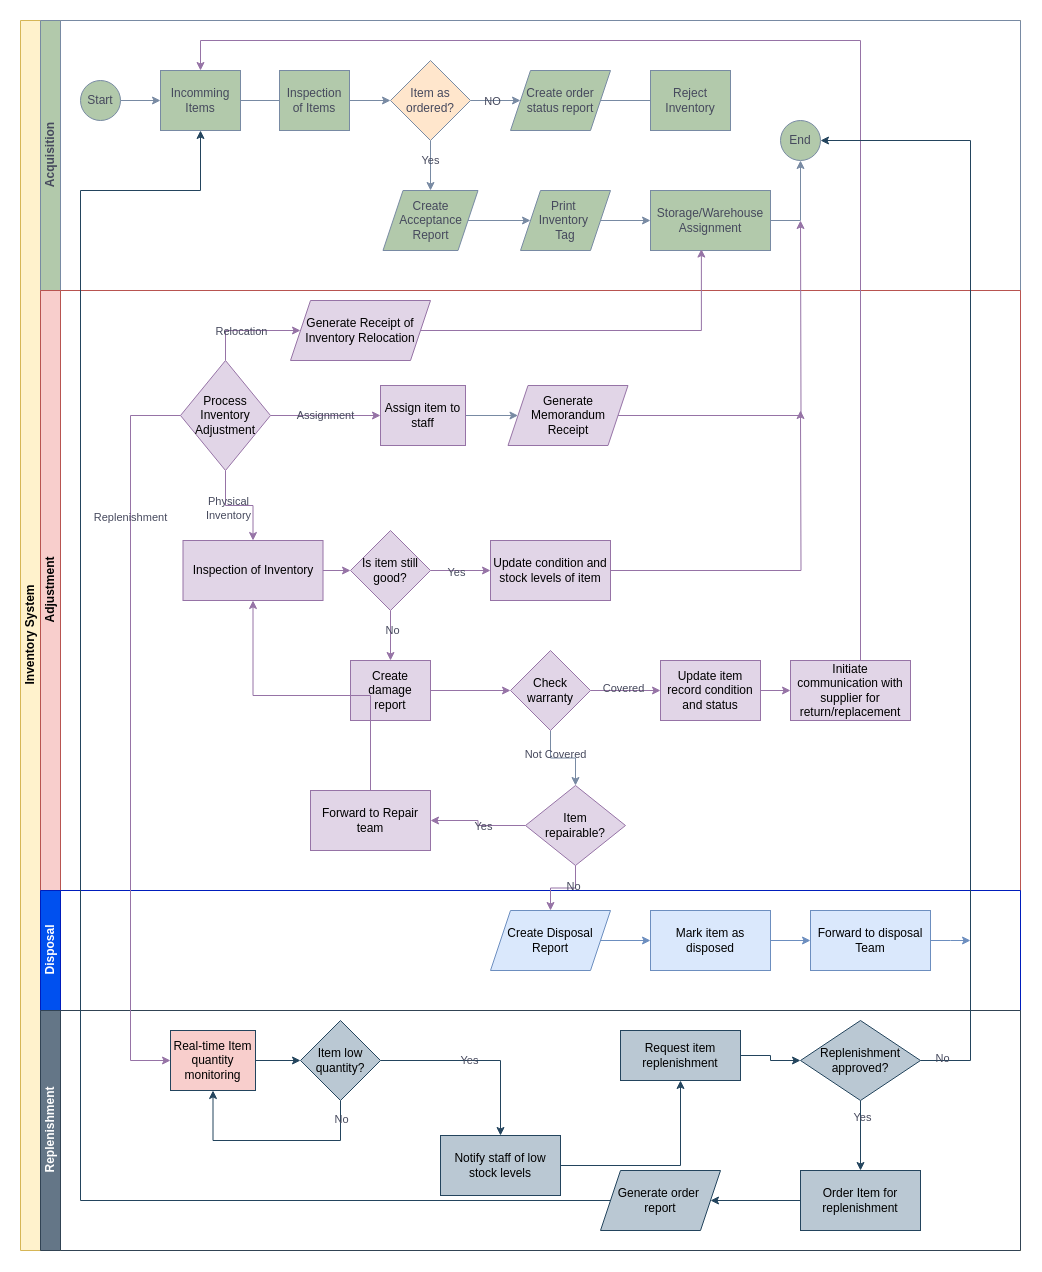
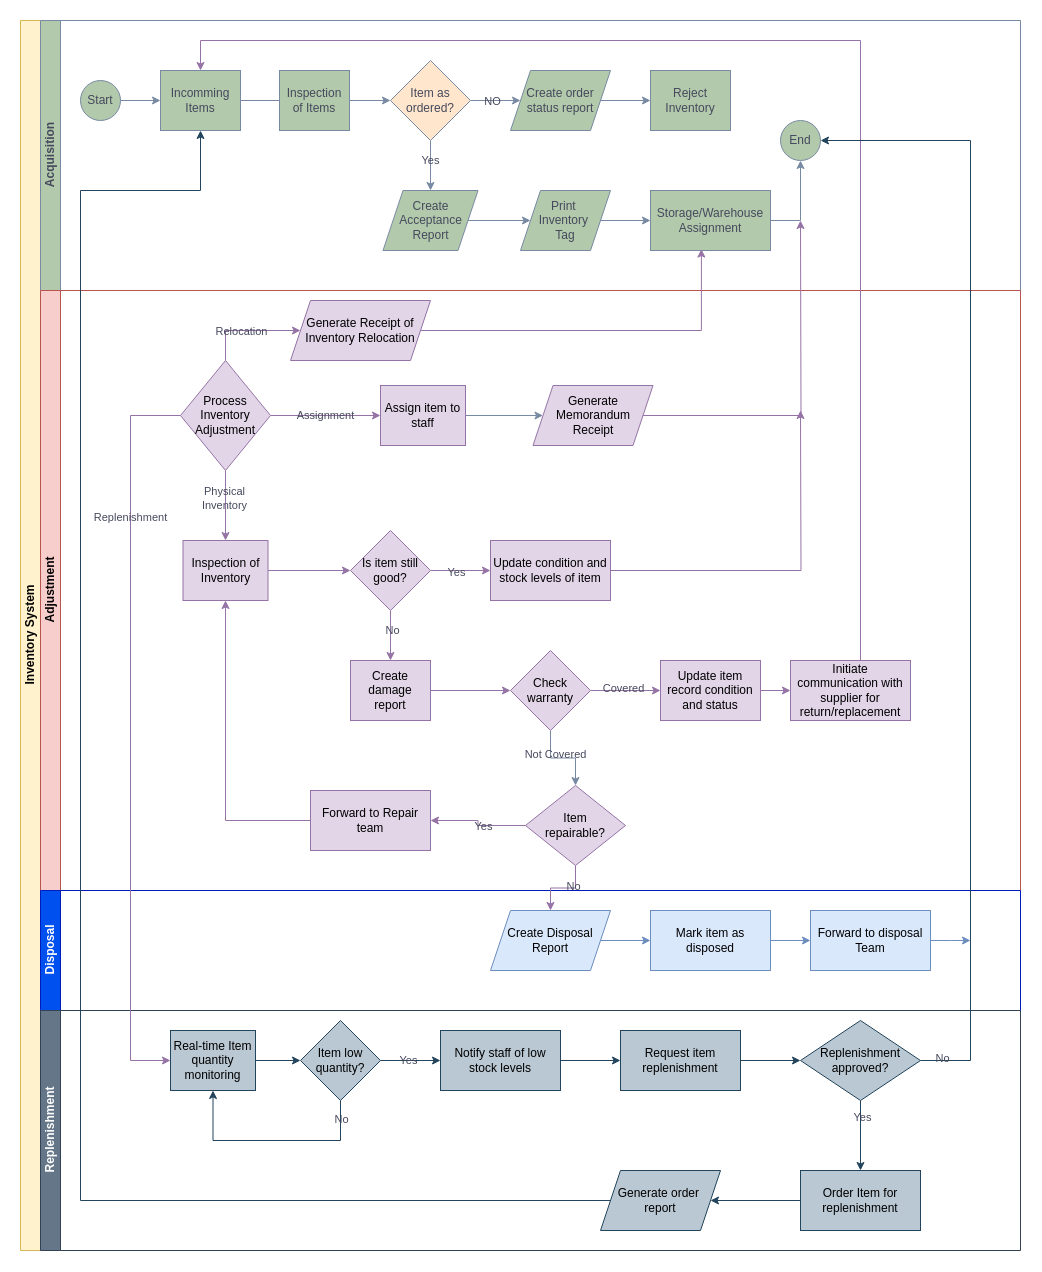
- <mxCell id="15" value="" style="edgeStyle=orthogonalEdgeStyle;rounded=0;orthogonalLoop=1;jettySize=auto;html=1;labelBackgroundColor=none;strokeColor=#788AA3;fontColor=default;endArrow=none;" edge="1" parent="3" source="16" target="17"><mxGeometry relative="1" as="geometry" /></mxCell>
+ <mxCell id="15" value="" style="edgeStyle=orthogonalEdgeStyle;rounded=0;orthogonalLoop=1;jettySize=auto;html=1;labelBackgroundColor=none;strokeColor=#788AA3;fontColor=default;" edge="1" parent="3" source="16" target="17"><mxGeometry relative="1" as="geometry" /></mxCell>
- <mxCell id="37" value="Generate Memorandum Receipt" style="shape=parallelogram;perimeter=parallelogramPerimeter;whiteSpace=wrap;html=1;fixedSize=1;rounded=0;labelBackgroundColor=none;fillColor=#e1d5e7;strokeColor=#9673a6;" vertex="1" parent="25"><mxGeometry x="467.5" y="95" width="120" height="60" as="geometry" /></mxCell>
+ <mxCell id="37" value="Generate Memorandum Receipt" style="shape=parallelogram;perimeter=parallelogramPerimeter;whiteSpace=wrap;html=1;fixedSize=1;rounded=0;labelBackgroundColor=none;fillColor=#e1d5e7;strokeColor=#9673a6;" vertex="1" parent="25"><mxGeometry x="492.5" y="95" width="120" height="60" as="geometry" /></mxCell>
- <mxCell id="39" value="Inspection of Inventory" style="whiteSpace=wrap;html=1;rounded=0;labelBackgroundColor=none;fillColor=#e1d5e7;strokeColor=#9673a6;" vertex="1" parent="25"><mxGeometry x="142.5" y="250" width="140" height="60" as="geometry" /></mxCell>
+ <mxCell id="39" value="Inspection of Inventory" style="whiteSpace=wrap;html=1;rounded=0;labelBackgroundColor=none;fillColor=#e1d5e7;strokeColor=#9673a6;" vertex="1" parent="25"><mxGeometry x="142.5" y="250" width="85" height="60" as="geometry" /></mxCell>
- <mxCell id="80" value="Request item replenishment" style="whiteSpace=wrap;html=1;rounded=0;labelBackgroundColor=none;fillColor=#bac8d3;strokeColor=#23445d;" vertex="1" parent="69"><mxGeometry x="580" y="20" width="120" height="50" as="geometry" /></mxCell>
+ <mxCell id="80" value="Request item replenishment" style="whiteSpace=wrap;html=1;rounded=0;labelBackgroundColor=none;fillColor=#bac8d3;strokeColor=#23445d;" vertex="1" parent="69"><mxGeometry x="580" y="20" width="120" height="60" as="geometry" /></mxCell>
- <mxCell id="71" value="Real-time Item quantity monitoring" style="whiteSpace=wrap;html=1;rounded=0;labelBackgroundColor=none;fillColor=#f8cecc;strokeColor=#23445d;" vertex="1" parent="69"><mxGeometry x="130" y="20" width="85" height="60" as="geometry" /></mxCell>
+ <mxCell id="71" value="Real-time Item quantity monitoring" style="whiteSpace=wrap;html=1;rounded=0;labelBackgroundColor=none;fillColor=#bac8d3;strokeColor=#23445d;" vertex="1" parent="69"><mxGeometry x="130" y="20" width="85" height="60" as="geometry" /></mxCell>
- <mxCell id="78" value="Notify staff of low stock levels" style="whiteSpace=wrap;html=1;rounded=0;labelBackgroundColor=none;fillColor=#bac8d3;strokeColor=#23445d;" vertex="1" parent="69"><mxGeometry x="400" y="125" width="120" height="60" as="geometry" /></mxCell>
+ <mxCell id="78" value="Notify staff of low stock levels" style="whiteSpace=wrap;html=1;rounded=0;labelBackgroundColor=none;fillColor=#bac8d3;strokeColor=#23445d;" vertex="1" parent="69"><mxGeometry x="400" y="20" width="120" height="60" as="geometry" /></mxCell>
